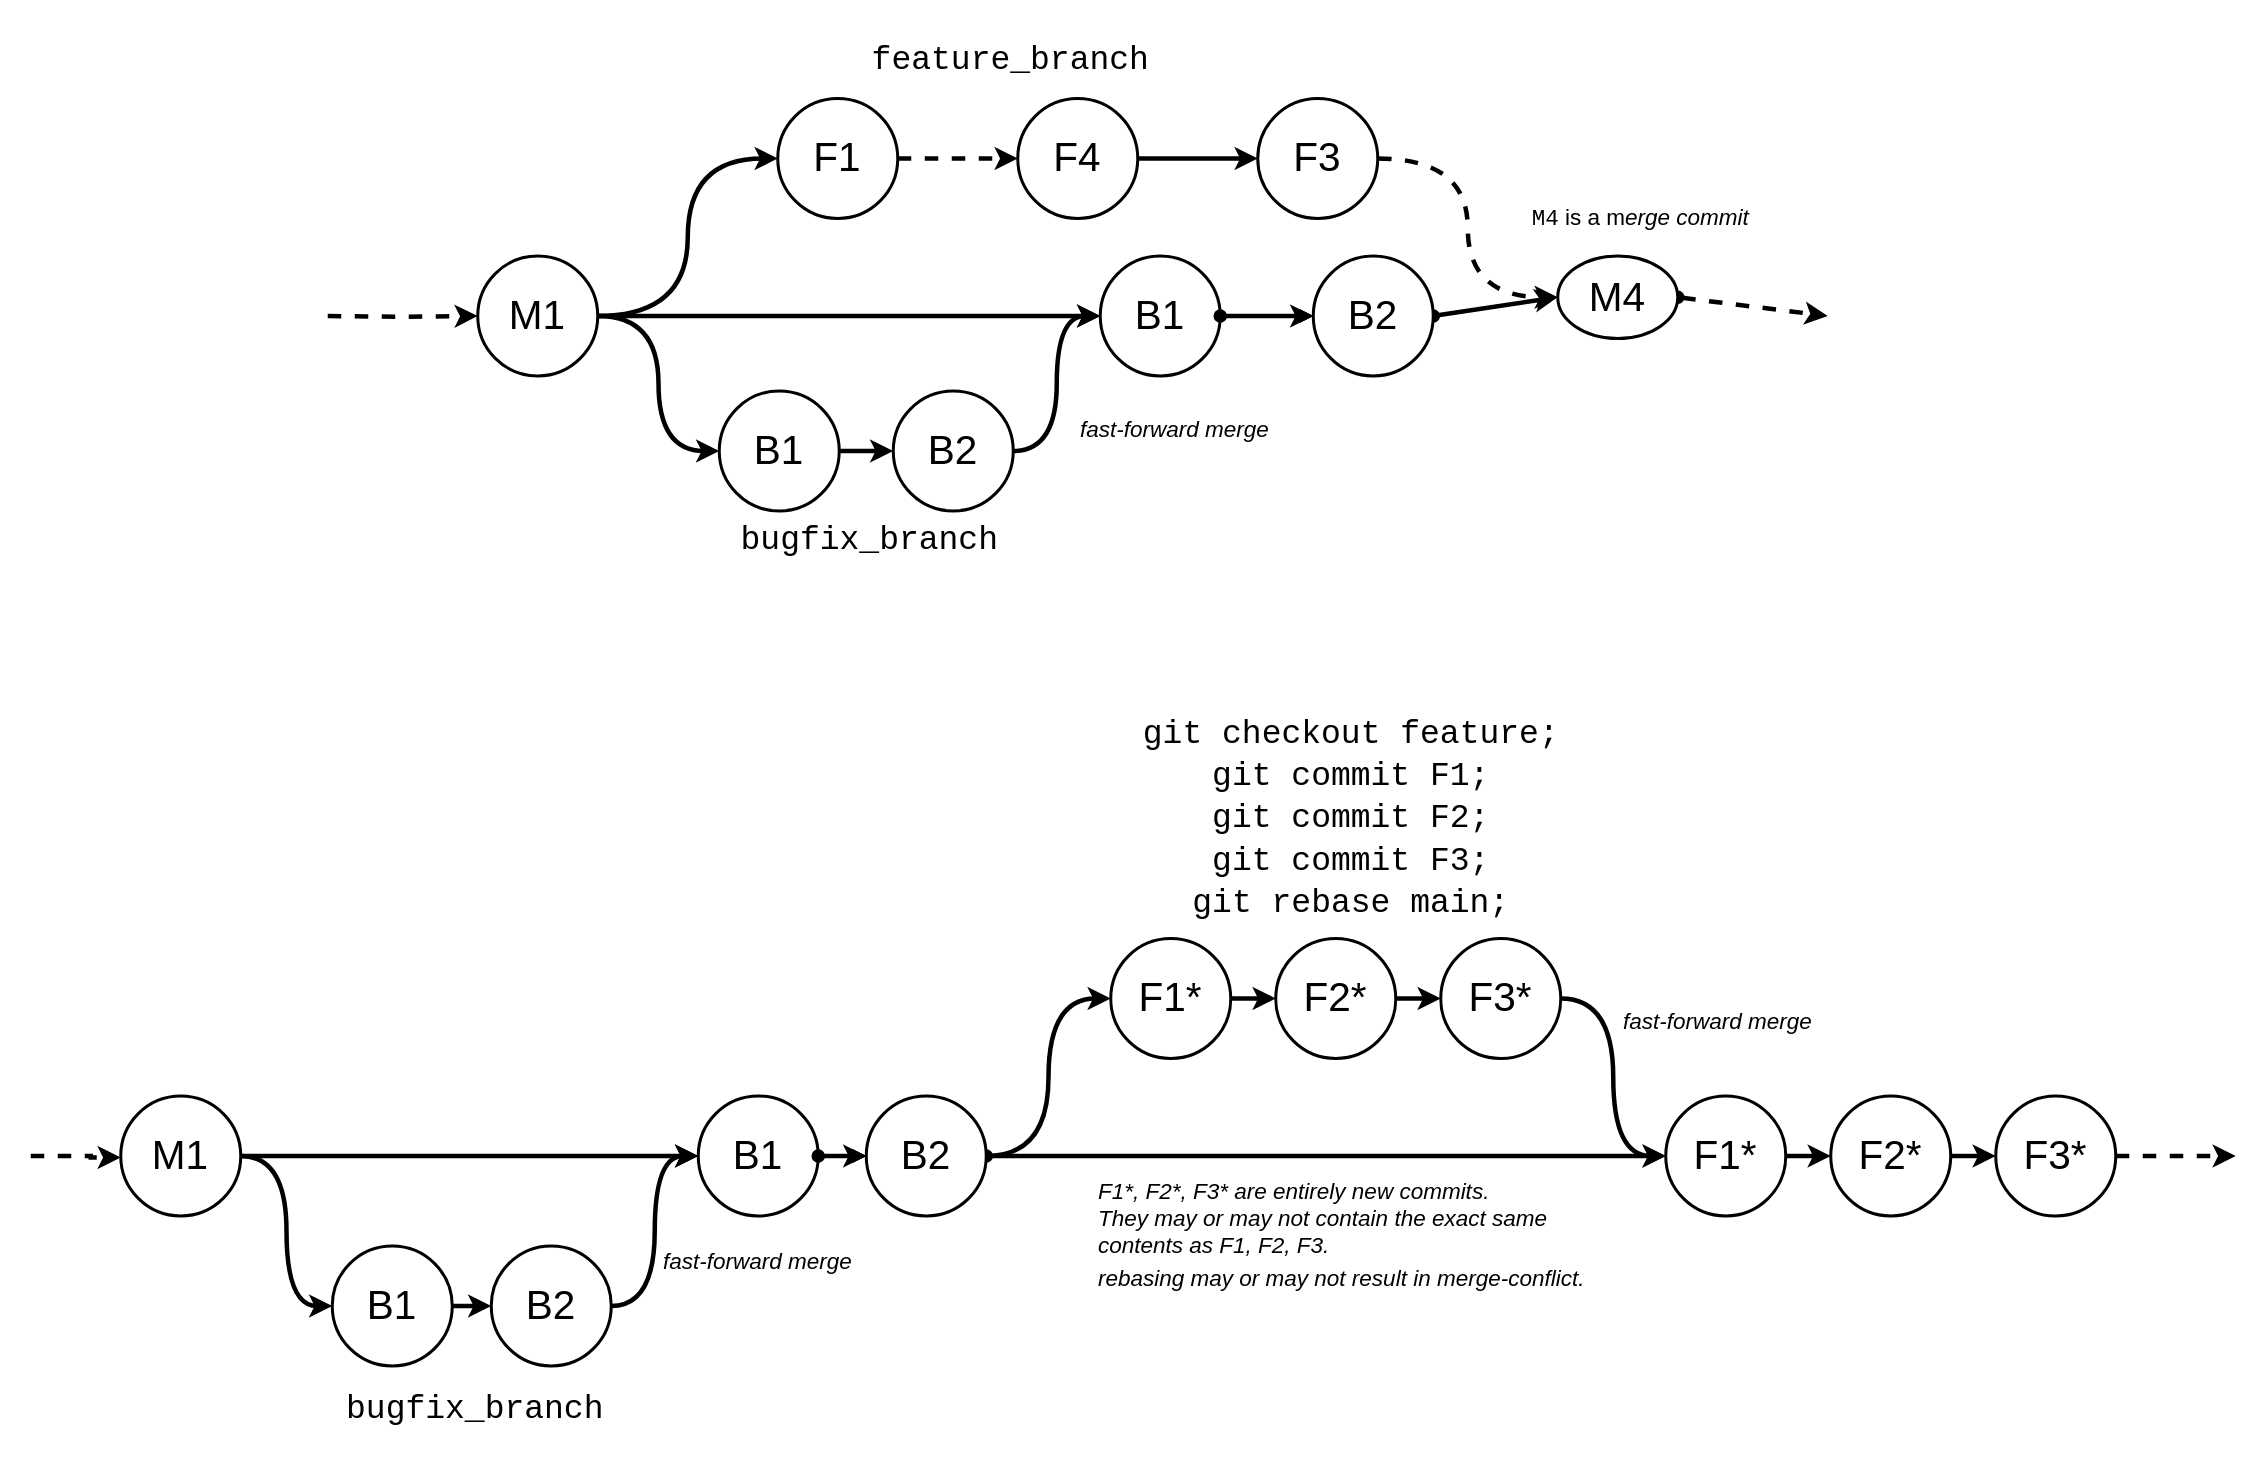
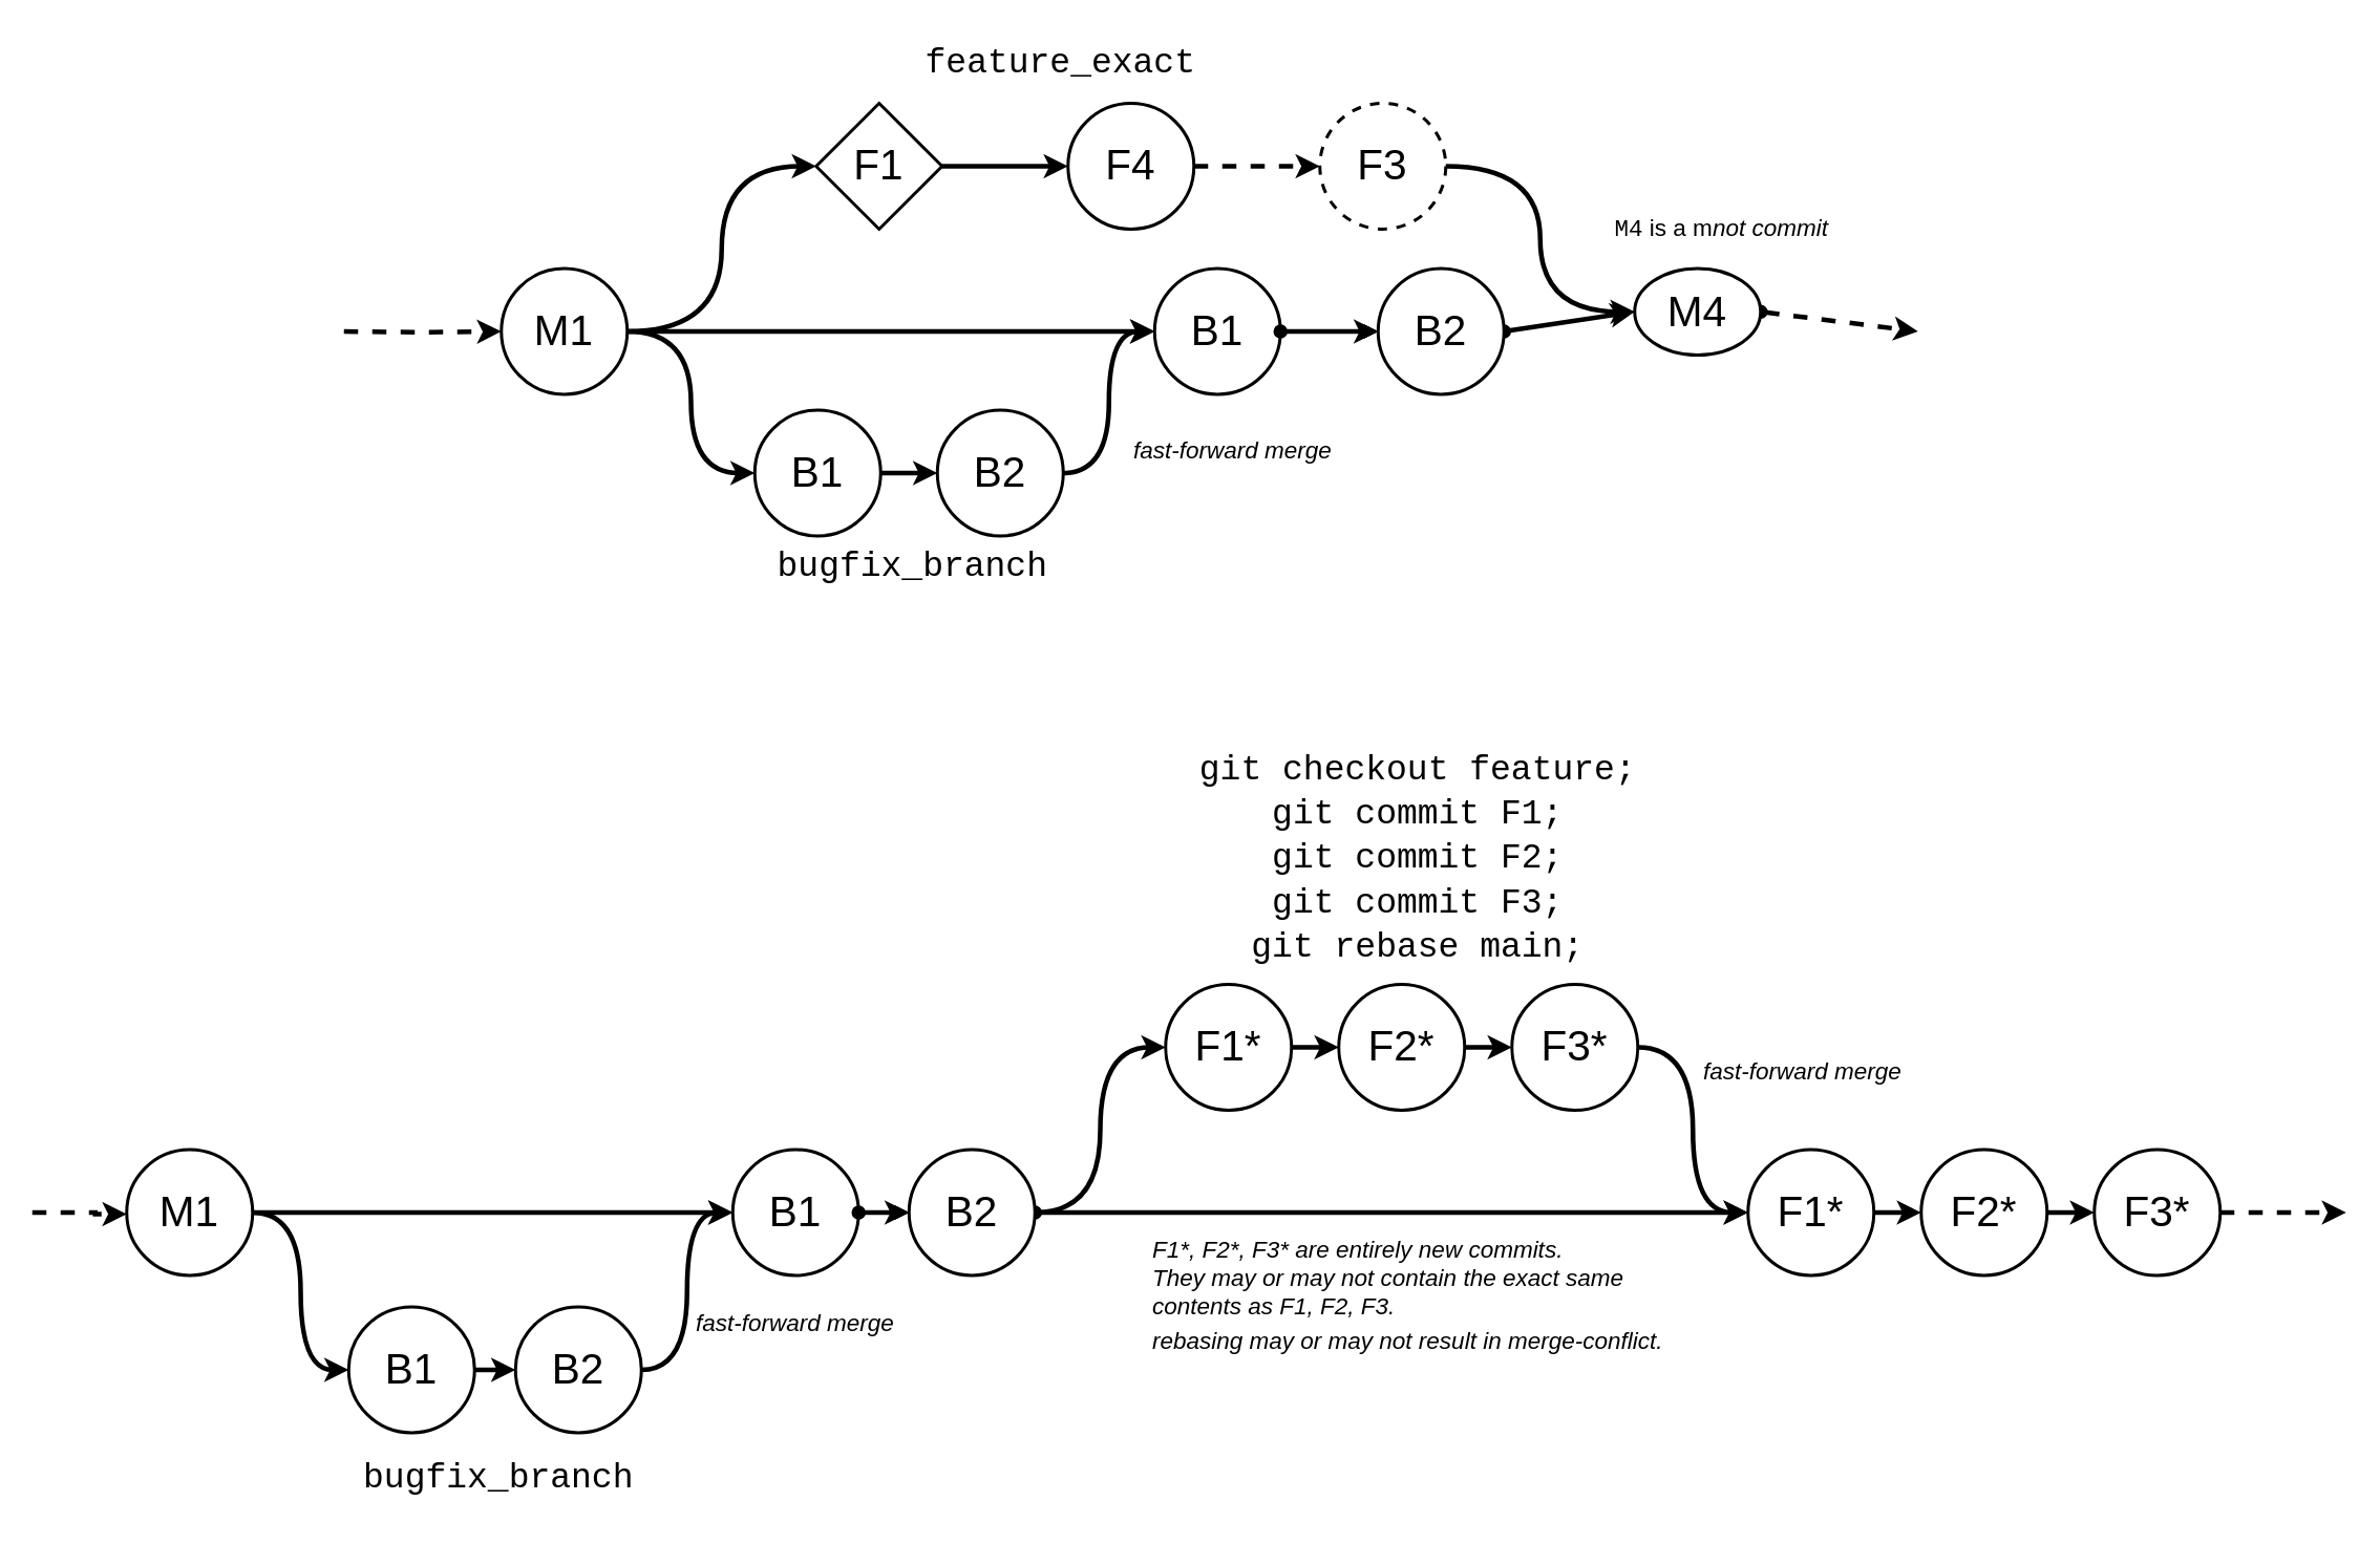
- <mxCell id="12" value="&lt;font face=&quot;Courier New&quot;&gt;feature_branch&lt;/font&gt;" style="text;html=1;align=center;verticalAlign=middle;resizable=0;points=[];autosize=1;strokeColor=none;fillColor=none;fontSize=22;" vertex="1" parent="1"><mxGeometry x="568" y="20" width="210" height="40" as="geometry" /></mxCell>
+ <mxCell id="12" value="&lt;font face=&quot;Courier New&quot;&gt;feature_exact&lt;/font&gt;" style="text;html=1;align=center;verticalAlign=middle;resizable=0;points=[];autosize=1;strokeColor=none;fillColor=none;fontSize=22;" vertex="1" parent="1"><mxGeometry x="568" y="20" width="210" height="40" as="geometry" /></mxCell>
- <mxCell id="22" value="F1" style="ellipse;whiteSpace=wrap;html=1;aspect=fixed;strokeWidth=2;fontSize=27;fillColor=light-dark(#FFFFFF,#02B006);fontColor=light-dark(#000000,#FFFFFF);strokeColor=default;align=center;verticalAlign=middle;fontFamily=Helvetica;" vertex="1" parent="1"><mxGeometry x="518" y="65" width="80" height="80" as="geometry" /></mxCell>
+ <mxCell id="22" value="F1" style="rhombus;whiteSpace=wrap;html=1;aspect=fixed;strokeWidth=2;fontSize=27;fillColor=light-dark(#FFFFFF,#02B006);fontColor=light-dark(#000000,#FFFFFF);strokeColor=default;align=center;verticalAlign=middle;fontFamily=Helvetica;" vertex="1" parent="1"><mxGeometry x="518" y="65" width="80" height="80" as="geometry" /></mxCell>
- <mxCell id="21" value="" style="edgeStyle=orthogonalEdgeStyle;rounded=0;orthogonalLoop=1;jettySize=auto;html=1;strokeWidth=3;dashed=1;" edge="1" parent="1" source="22" target="11"><mxGeometry relative="1" as="geometry" /></mxCell>
+ <mxCell id="21" value="" style="edgeStyle=orthogonalEdgeStyle;rounded=0;orthogonalLoop=1;jettySize=auto;html=1;strokeWidth=3;" edge="1" parent="1" source="22" target="11"><mxGeometry relative="1" as="geometry" /></mxCell>
- <mxCell id="10" value="" style="edgeStyle=orthogonalEdgeStyle;rounded=0;orthogonalLoop=1;jettySize=auto;html=1;strokeWidth=3;endSize=6;" edge="1" parent="1" source="11" target="5"><mxGeometry relative="1" as="geometry" /></mxCell>
+ <mxCell id="10" value="" style="edgeStyle=orthogonalEdgeStyle;rounded=0;orthogonalLoop=1;jettySize=auto;html=1;strokeWidth=3;endSize=6;dashed=1;" edge="1" parent="1" source="11" target="5"><mxGeometry relative="1" as="geometry" /></mxCell>
- <mxCell id="5" value="F3" style="ellipse;whiteSpace=wrap;html=1;aspect=fixed;strokeWidth=2;fontSize=27;fillColor=light-dark(#FFFFFF,#02B006);fontColor=light-dark(#000000,#FFFFFF);strokeColor=default;align=center;verticalAlign=middle;fontFamily=Helvetica;" vertex="1" parent="1"><mxGeometry x="838" y="65" width="80" height="80" as="geometry" /></mxCell>
+ <mxCell id="5" value="F3" style="ellipse;whiteSpace=wrap;html=1;aspect=fixed;strokeWidth=2;fontSize=27;fillColor=light-dark(#FFFFFF,#02B006);fontColor=light-dark(#000000,#FFFFFF);strokeColor=default;align=center;verticalAlign=middle;fontFamily=Helvetica;dashed=1;" vertex="1" parent="1"><mxGeometry x="838" y="65" width="80" height="80" as="geometry" /></mxCell>
- <mxCell id="24" value="" style="endArrow=classic;html=1;rounded=0;exitX=1;exitY=0.5;exitDx=0;exitDy=0;entryX=0;entryY=0.5;entryDx=0;entryDy=0;strokeWidth=3;fontSize=27;fontColor=light-dark(#000000,#000000);endSize=6;edgeStyle=orthogonalEdgeStyle;curved=1;dashed=1;" edge="1" parent="1" source="5" target="18"><mxGeometry width="50" height="50" relative="1" as="geometry"><mxPoint x="648" y="290" as="sourcePoint" /><mxPoint x="689" y="120" as="targetPoint" /></mxGeometry></mxCell>
+ <mxCell id="24" value="" style="endArrow=classic;html=1;rounded=0;exitX=1;exitY=0.5;exitDx=0;exitDy=0;entryX=0;entryY=0.5;entryDx=0;entryDy=0;strokeWidth=3;fontSize=27;fontColor=light-dark(#000000,#000000);endSize=6;edgeStyle=orthogonalEdgeStyle;curved=1;" edge="1" parent="1" source="5" target="18"><mxGeometry width="50" height="50" relative="1" as="geometry"><mxPoint x="648" y="290" as="sourcePoint" /><mxPoint x="689" y="120" as="targetPoint" /></mxGeometry></mxCell>
- <mxCell id="16" value="&lt;font face=&quot;Courier New&quot;&gt;M4&lt;/font&gt; &lt;span style=&quot;text-align: left;&quot;&gt;is a m&lt;/span&gt;&lt;i style=&quot;text-align: left;&quot;&gt;erge commit&lt;/i&gt;" style="text;html=1;align=center;verticalAlign=middle;resizable=0;points=[];autosize=1;strokeColor=none;fillColor=none;fontSize=15;" vertex="1" parent="1"><mxGeometry x="1008" y="130" width="170" height="30" as="geometry" /></mxCell>
+ <mxCell id="16" value="&lt;font face=&quot;Courier New&quot;&gt;M4&lt;/font&gt; &lt;span style=&quot;text-align: left;&quot;&gt;is a m&lt;/span&gt;&lt;i style=&quot;text-align: left;&quot;&gt;not commit&lt;/i&gt;" style="text;html=1;align=center;verticalAlign=middle;resizable=0;points=[];autosize=1;strokeColor=none;fillColor=none;fontSize=15;" vertex="1" parent="1"><mxGeometry x="1008" y="130" width="170" height="30" as="geometry" /></mxCell>
